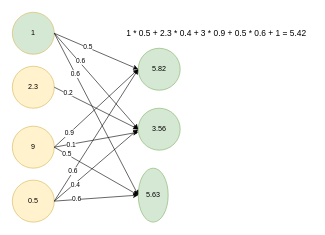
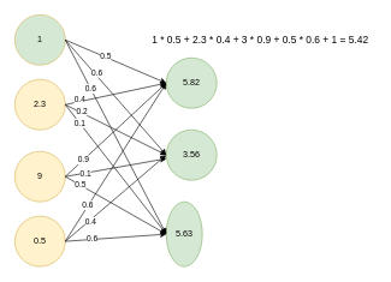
+ <mxCell id="17" value="" style="endArrow=classic;html=1;rounded=0;exitX=1;exitY=0.5;exitDx=0;exitDy=0;entryX=0;entryY=0.5;entryDx=0;entryDy=0;" parent="1" source="2" target="6" edge="1"><mxGeometry width="50" height="50" relative="1" as="geometry"><mxPoint x="270" y="250" as="sourcePoint" /><mxPoint x="320" y="200" as="targetPoint" /></mxGeometry></mxCell>
+ <mxCell id="18" value="0.4" style="edgeLabel;html=1;align=center;verticalAlign=middle;resizable=0;points=[];" parent="17" vertex="1" connectable="0"><mxGeometry x="-0.706" y="3" relative="1" as="geometry"><mxPoint as="offset" /></mxGeometry></mxCell>
+ <mxCell id="23" value="" style="endArrow=classic;html=1;rounded=0;exitX=1;exitY=0.5;exitDx=0;exitDy=0;entryX=0;entryY=0.5;entryDx=0;entryDy=0;" parent="1" source="2" target="8" edge="1"><mxGeometry width="50" height="50" relative="1" as="geometry"><mxPoint x="270" y="250" as="sourcePoint" /><mxPoint x="320" y="200" as="targetPoint" /></mxGeometry></mxCell>
+ <mxCell id="24" value="0.1" style="edgeLabel;html=1;align=center;verticalAlign=middle;resizable=0;points=[];" parent="23" vertex="1" connectable="0"><mxGeometry x="-0.716" relative="1" as="geometry"><mxPoint as="offset" /></mxGeometry></mxCell>
